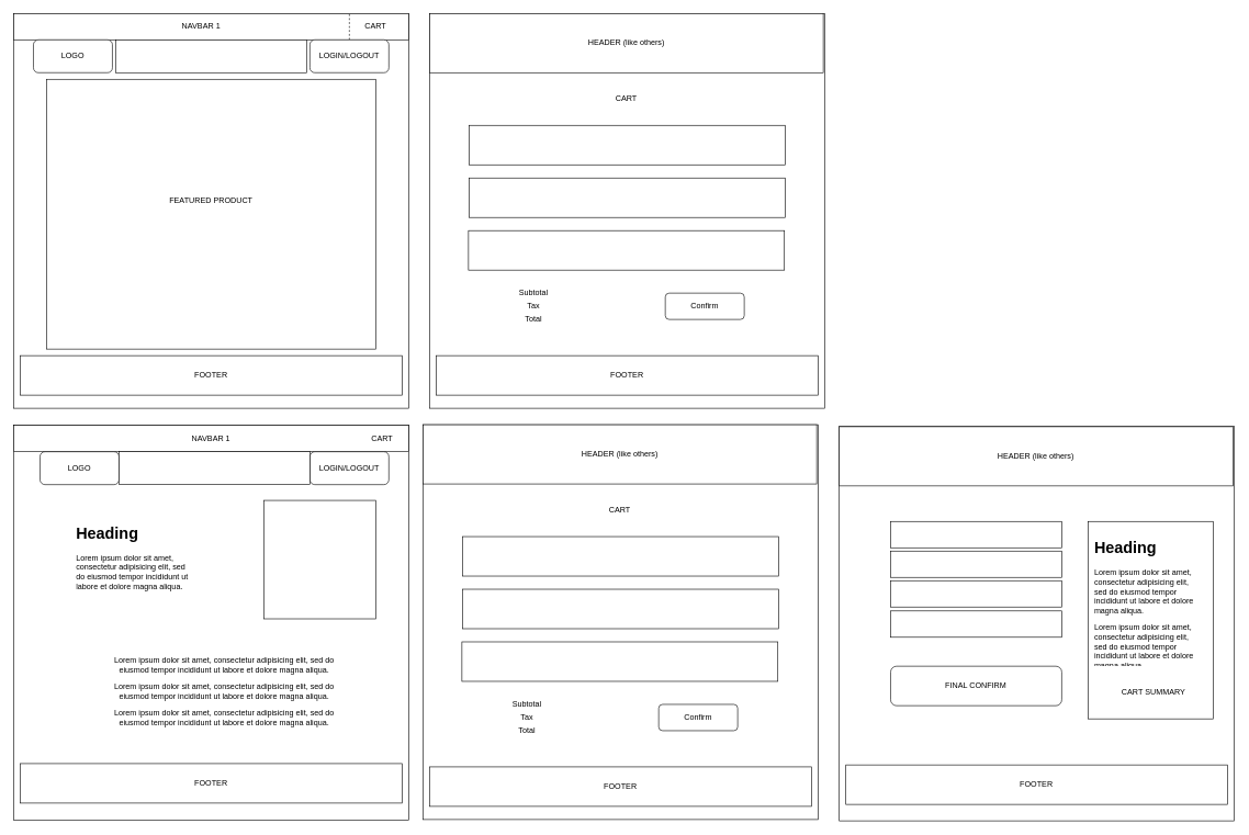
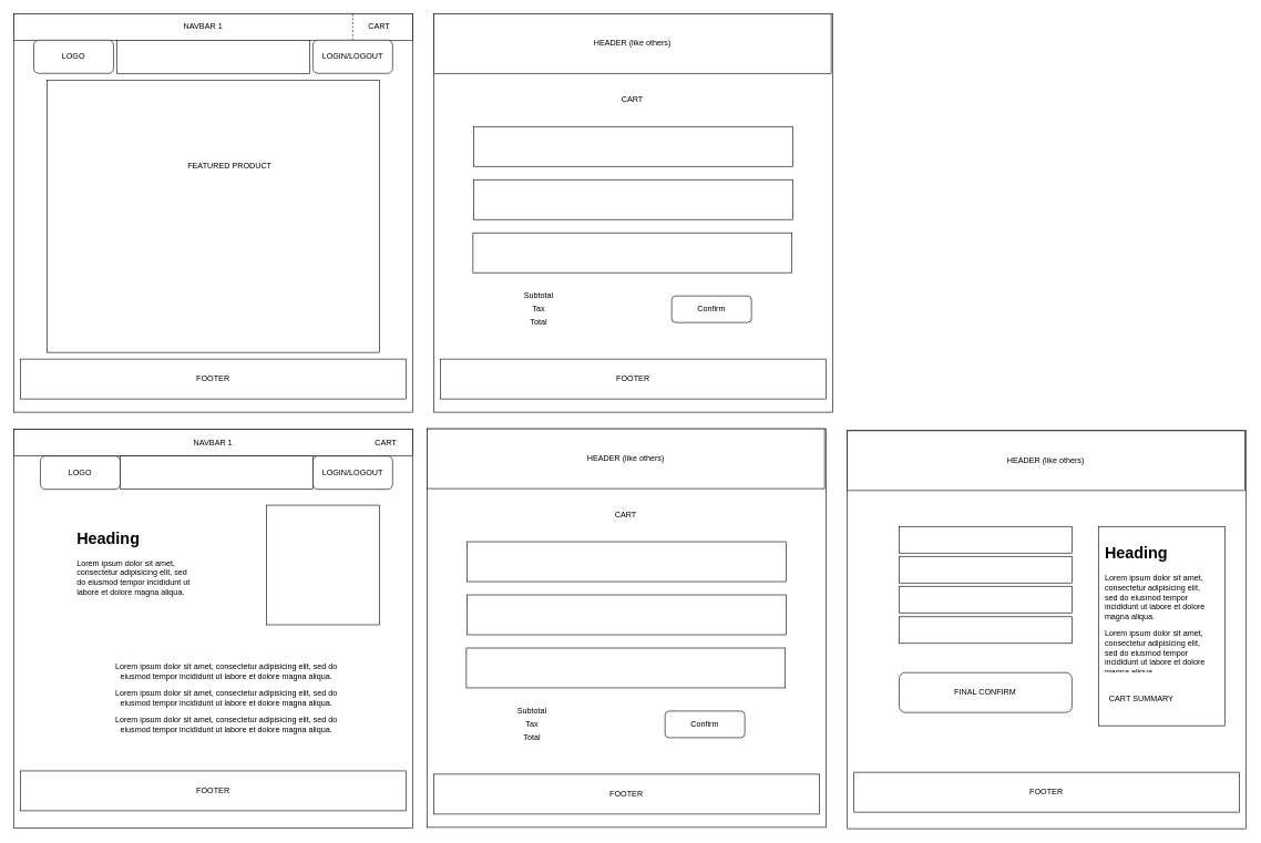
- <mxCell id="12" value="FEATURED PRODUCT" style="text;html=1;strokeColor=none;fillColor=none;align=center;verticalAlign=middle;whiteSpace=wrap;rounded=0;" parent="1" vertex="1"><mxGeometry x="250" y="280" width="140" height="50" as="geometry" /></mxCell>
+ <mxCell id="12" value="FEATURED PRODUCT" style="text;html=1;strokeColor=none;fillColor=none;align=center;verticalAlign=middle;whiteSpace=wrap;rounded=0;" parent="1" vertex="1"><mxGeometry x="275" y="225" width="140" height="50" as="geometry" /></mxCell>
- <mxCell id="46" value="CART SUMMARY" style="text;html=1;strokeColor=none;fillColor=none;align=center;verticalAlign=middle;whiteSpace=wrap;rounded=0;" vertex="1" parent="1"><mxGeometry x="1692.353" y="1042" width="120" height="20" as="geometry" /></mxCell>
+ <mxCell id="46" value="CART SUMMARY" style="text;html=1;strokeColor=none;fillColor=none;align=center;verticalAlign=middle;whiteSpace=wrap;rounded=0;" vertex="1" parent="1"><mxGeometry x="1657.353" y="1042" width="120" height="20" as="geometry" /></mxCell>
